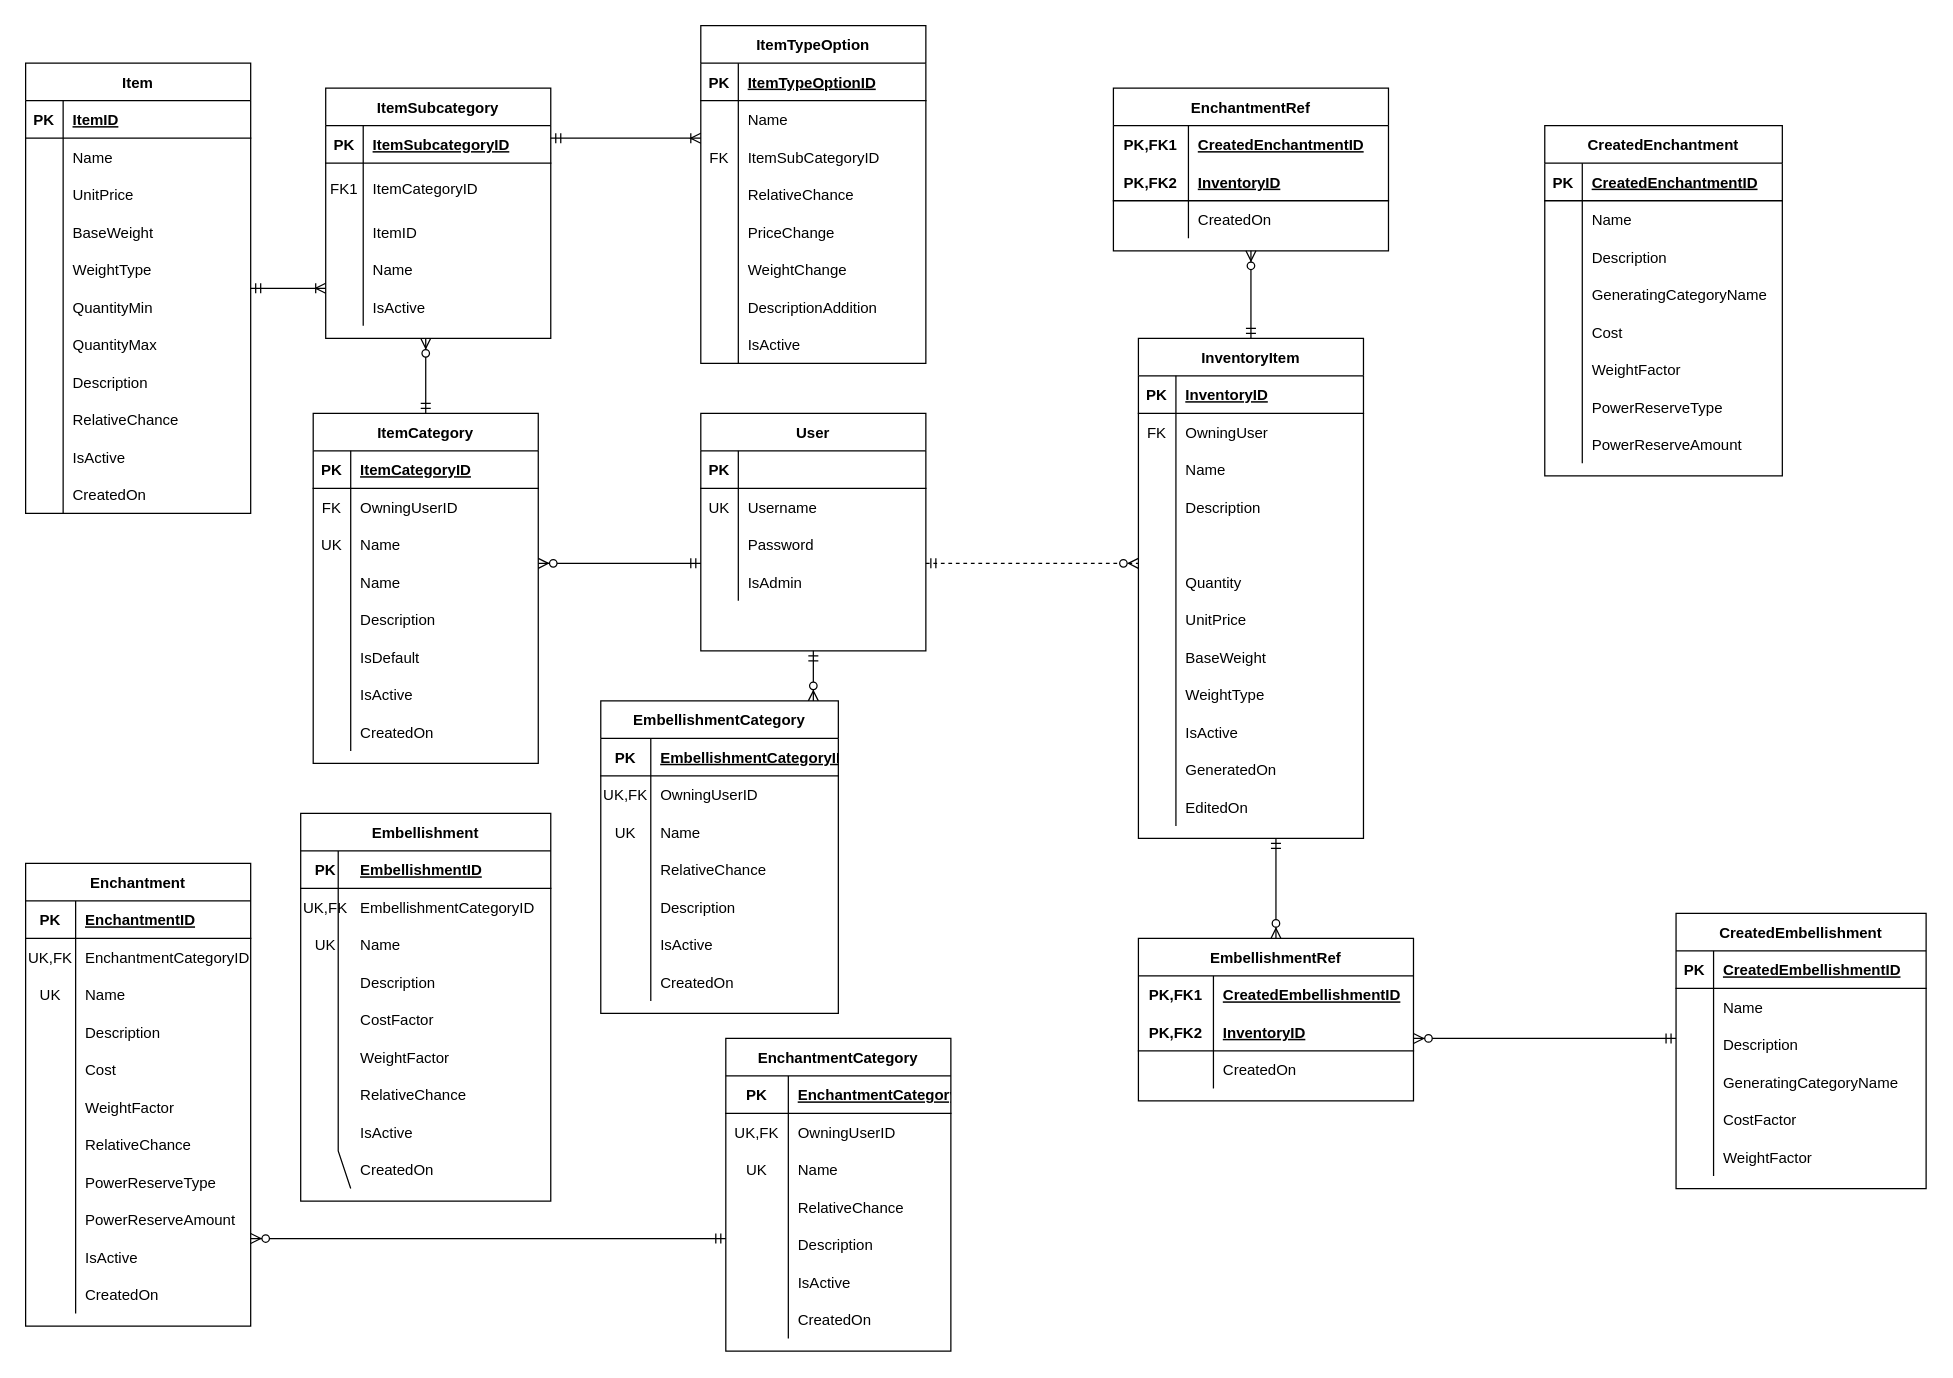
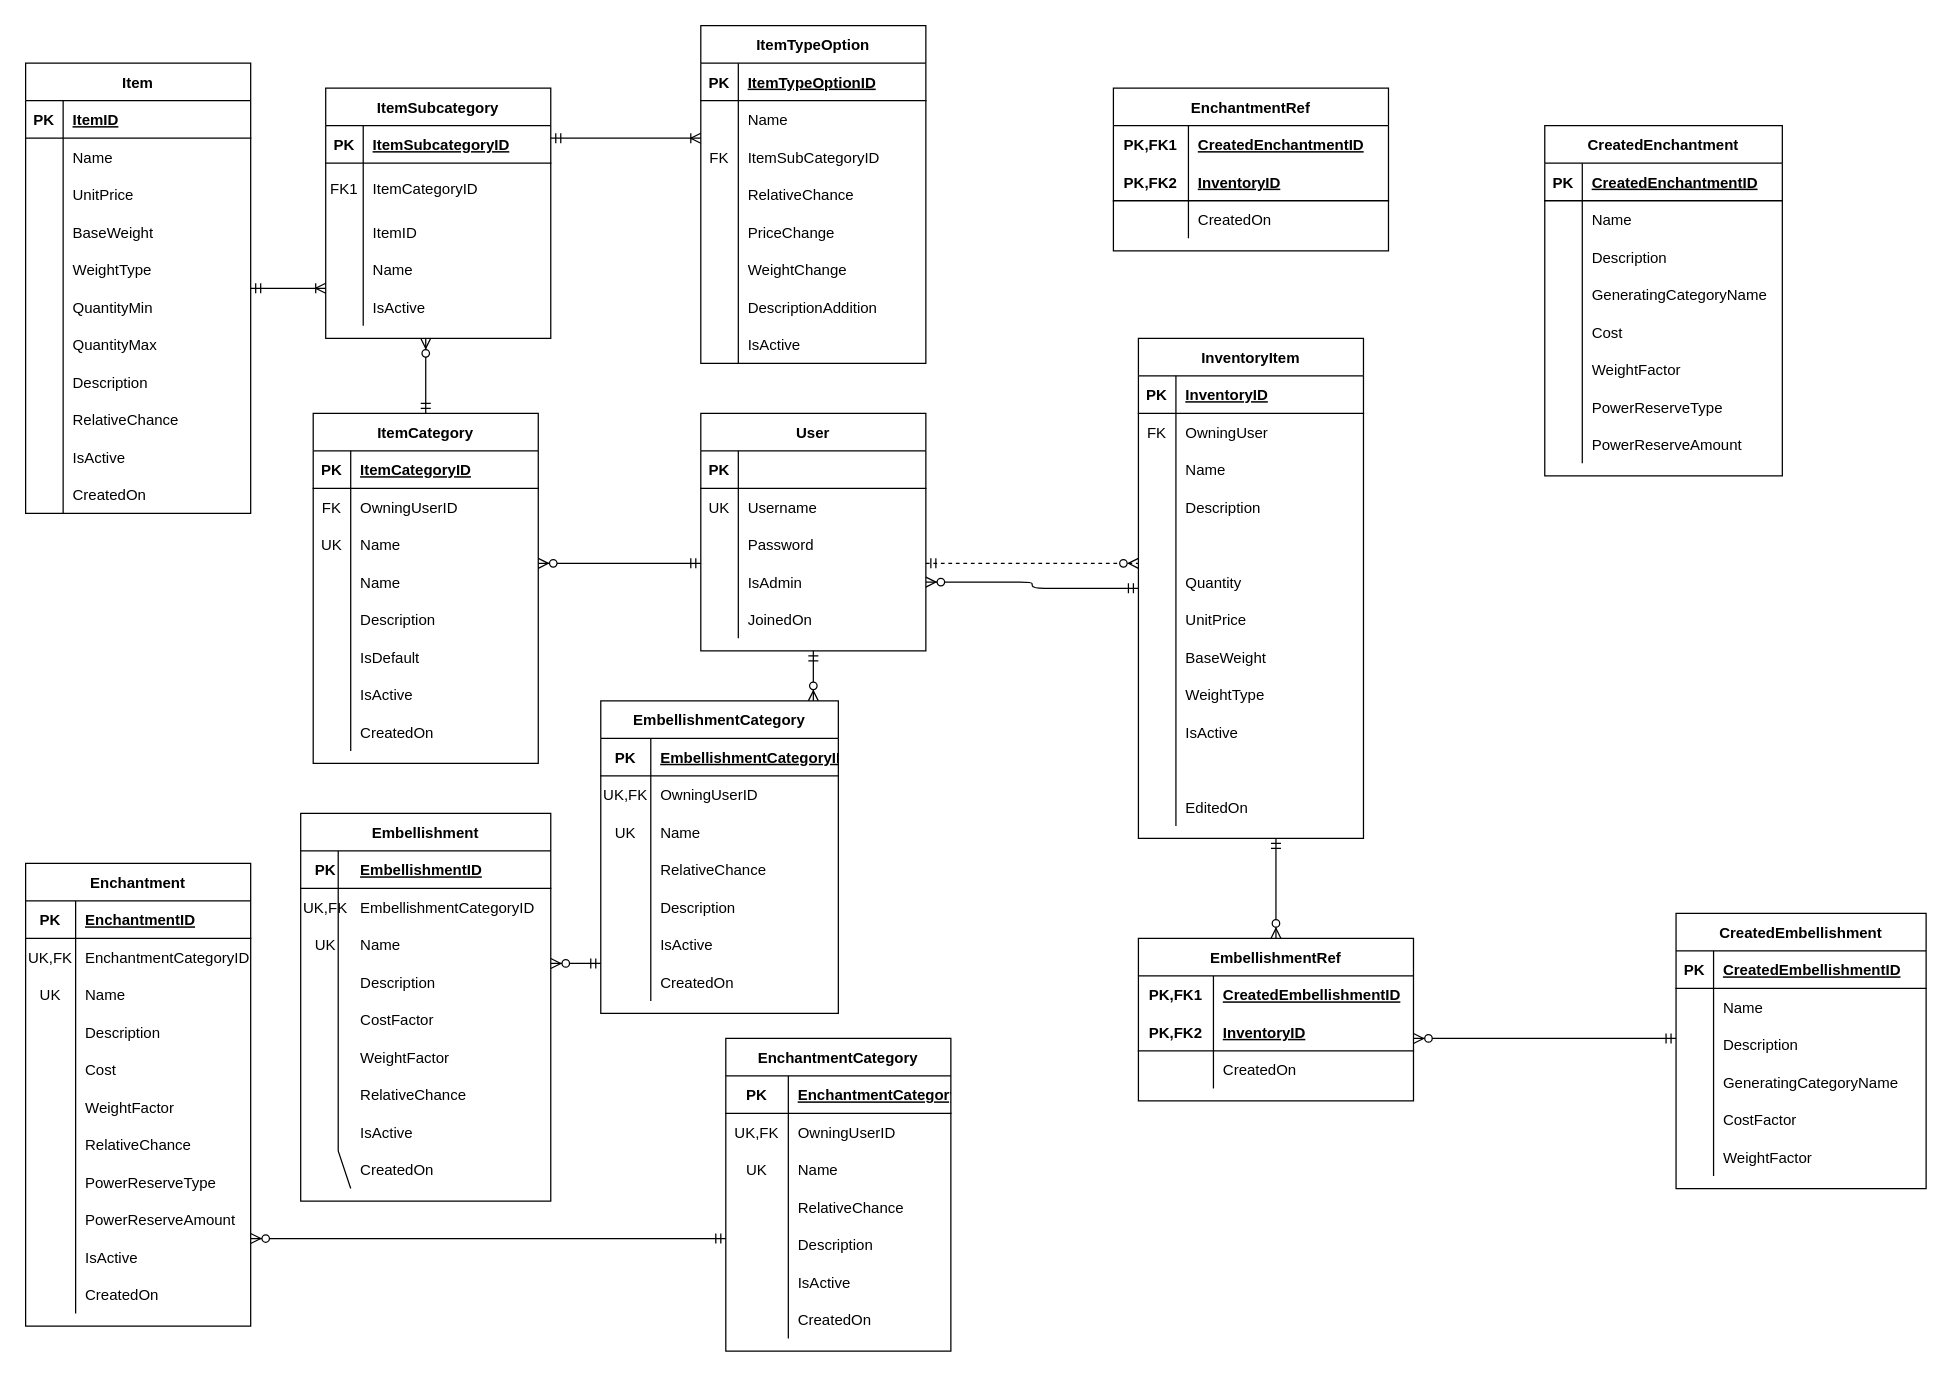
- <mxCell id="27" value="" style="fontSize=12;html=1;endArrow=ERzeroToMany;startArrow=ERmandOne;edgeStyle=orthogonalEdgeStyle;" parent="1" source="175" target="211" edge="1"><mxGeometry width="100" height="100" relative="1" as="geometry"><mxPoint x="1039.63" y="470" as="sourcePoint" /><mxPoint x="1000" y="210" as="targetPoint" /></mxGeometry></mxCell>
+ <mxCell id="27" value="" style="fontSize=12;html=1;endArrow=ERzeroToMany;startArrow=ERmandOne;edgeStyle=orthogonalEdgeStyle;" parent="1" source="175" target="254" edge="1"><mxGeometry width="100" height="100" relative="1" as="geometry"><mxPoint x="1039.63" y="470" as="sourcePoint" /><mxPoint x="1000" y="210" as="targetPoint" /></mxGeometry></mxCell>
+ <mxCell id="257" value="JoinedOn" style="shape=partialRectangle;connectable=0;fillColor=none;top=0;left=0;bottom=0;right=0;align=left;spacingLeft=6;overflow=hidden;" parent="255" vertex="1"><mxGeometry x="30" width="150" height="30" as="geometry" /></mxCell>
- <mxCell id="207" value="GeneratedOn" style="shape=partialRectangle;connectable=0;fillColor=none;top=0;left=0;bottom=0;right=0;align=left;spacingLeft=6;overflow=hidden;" parent="205" vertex="1"><mxGeometry x="30" width="150" height="30" as="geometry" /></mxCell>
+ <mxCell id="7" value="" style="fontSize=12;html=1;endArrow=ERzeroToMany;startArrow=ERmandOne;edgeStyle=orthogonalEdgeStyle;" parent="1" source="221" target="305" edge="1"><mxGeometry width="100" height="100" relative="1" as="geometry"><mxPoint x="416" y="570" as="sourcePoint" /><mxPoint x="414" y="530" as="targetPoint" /><Array as="points"><mxPoint x="470" y="770" /><mxPoint x="470" y="770" /></Array></mxGeometry></mxCell>
